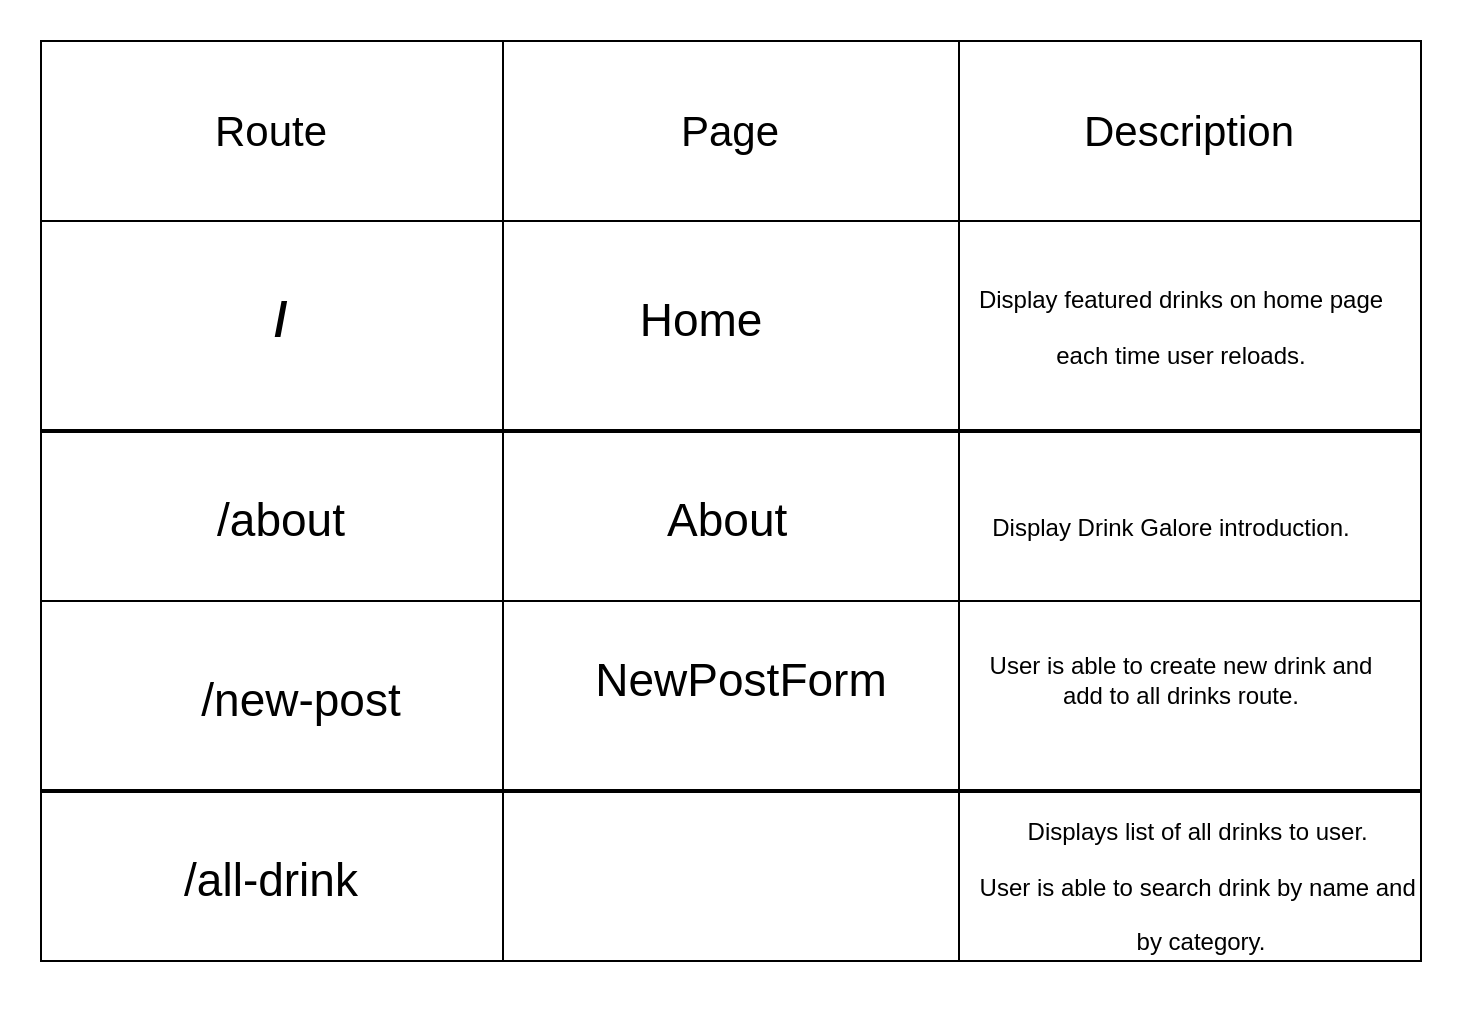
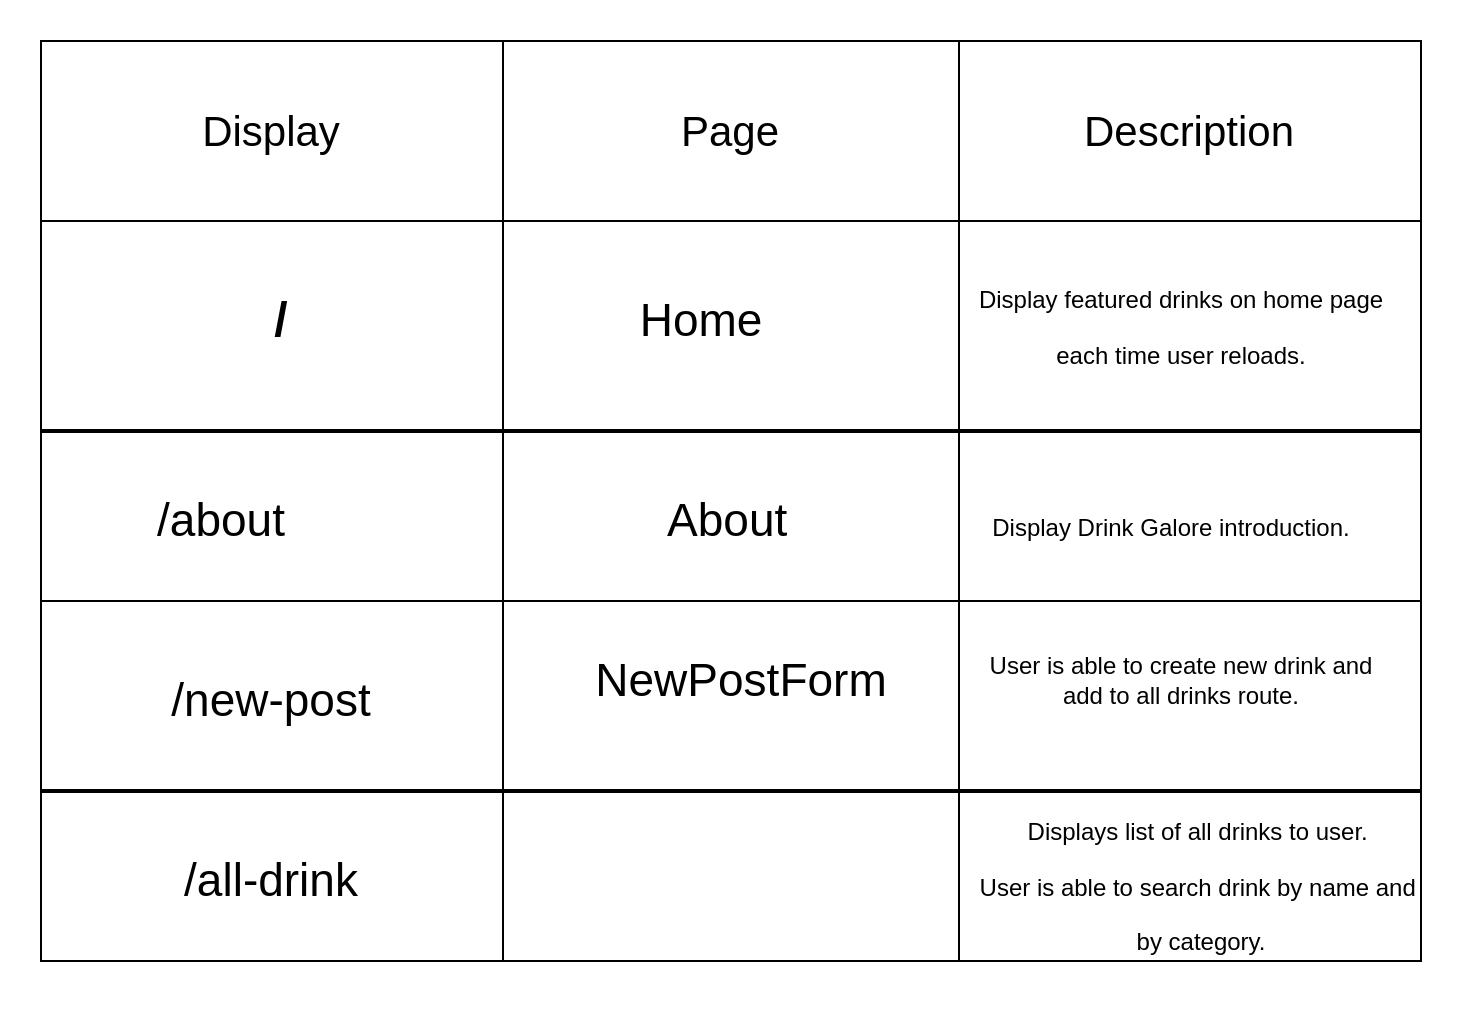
- <mxCell id="4" value="Route" style="shape=partialRectangle;html=1;whiteSpace=wrap;connectable=0;fillColor=none;top=0;left=0;bottom=0;right=0;overflow=hidden;fontSize=21;" vertex="1" parent="3"><mxGeometry width="231" height="90" as="geometry"><mxRectangle width="231" height="90" as="alternateBounds" /></mxGeometry></mxCell>
+ <mxCell id="4" value="Display" style="shape=partialRectangle;html=1;whiteSpace=wrap;connectable=0;fillColor=none;top=0;left=0;bottom=0;right=0;overflow=hidden;fontSize=21;" vertex="1" parent="3"><mxGeometry width="231" height="90" as="geometry"><mxRectangle width="231" height="90" as="alternateBounds" /></mxGeometry></mxCell>
- <mxCell id="18" value="/about" style="text;html=1;align=center;verticalAlign=middle;resizable=0;points=[];autosize=1;strokeColor=none;fillColor=none;fontSize=23;" vertex="1" parent="1"><mxGeometry x="95" y="240" width="90" height="40" as="geometry" /></mxCell>
+ <mxCell id="18" value="/about" style="text;html=1;align=center;verticalAlign=middle;resizable=0;points=[];autosize=1;strokeColor=none;fillColor=none;fontSize=23;" vertex="1" parent="1"><mxGeometry x="65" y="240" width="90" height="40" as="geometry" /></mxCell>
- <mxCell id="19" value="/new-post" style="text;html=1;align=center;verticalAlign=middle;resizable=0;points=[];autosize=1;strokeColor=none;fillColor=none;fontSize=23;" vertex="1" parent="1"><mxGeometry x="90" y="330" width="120" height="40" as="geometry" /></mxCell>
+ <mxCell id="19" value="/new-post" style="text;html=1;align=center;verticalAlign=middle;resizable=0;points=[];autosize=1;strokeColor=none;fillColor=none;fontSize=23;" vertex="1" parent="1"><mxGeometry x="75" y="330" width="120" height="40" as="geometry" /></mxCell>
